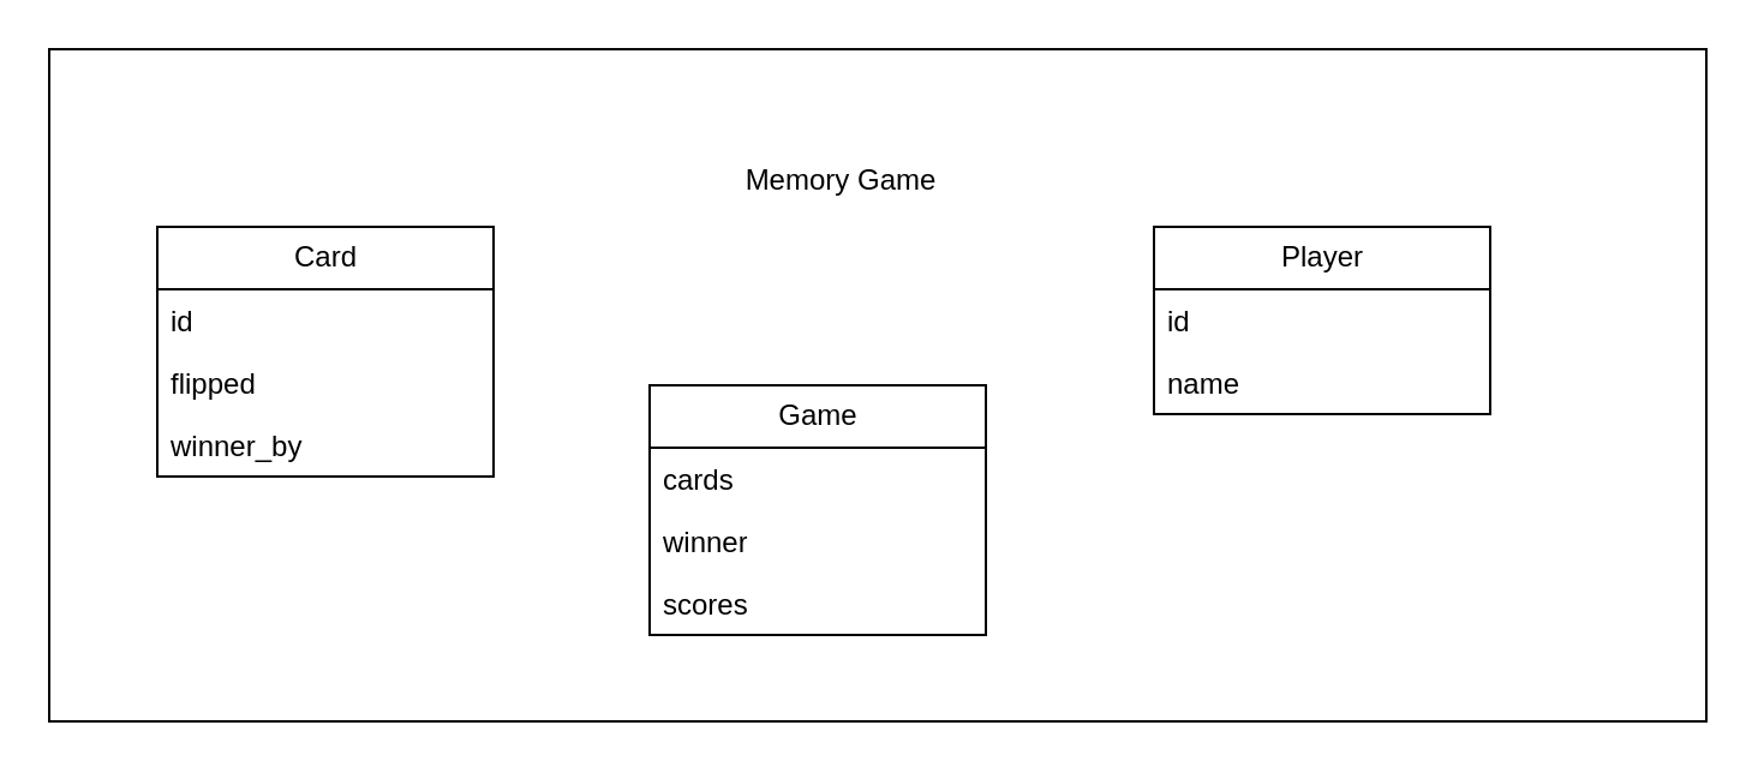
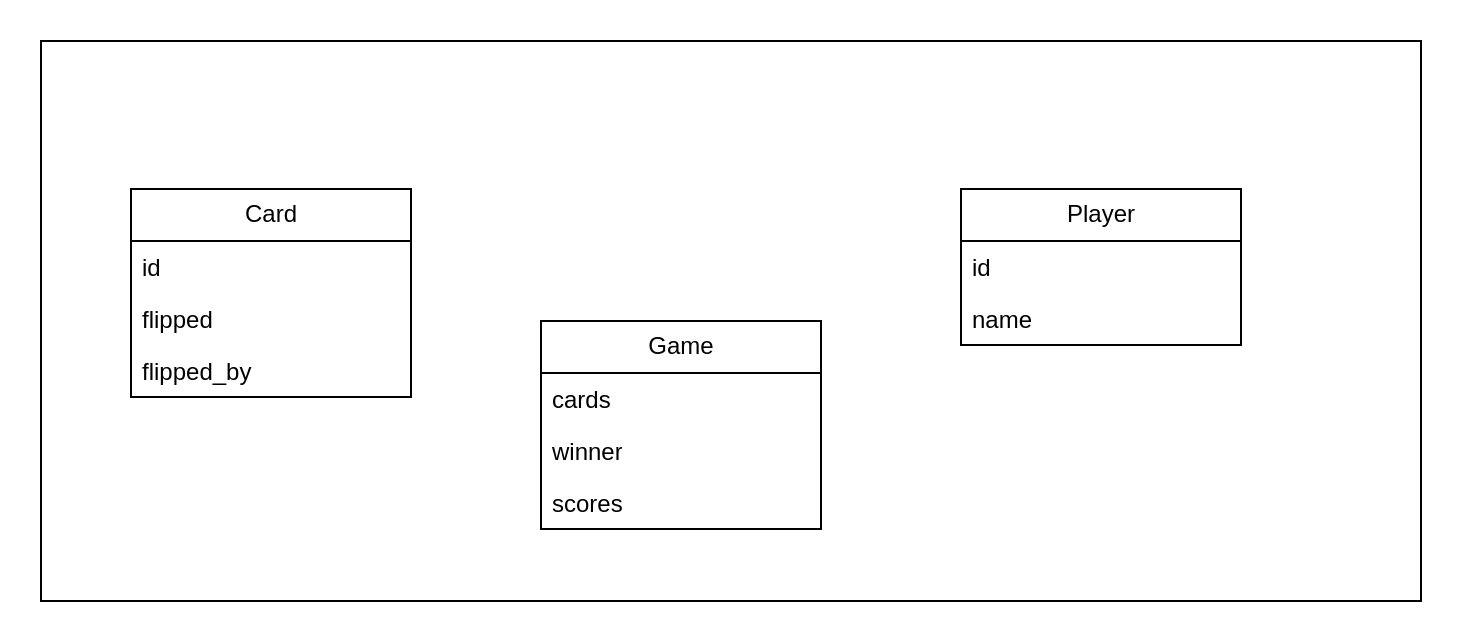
- <mxCell id="3" value="Memory Game" style="text;html=1;strokeColor=none;fillColor=none;align=center;verticalAlign=middle;whiteSpace=wrap;rounded=0;" vertex="1" parent="1"><mxGeometry x="205" y="60" width="290" height="30" as="geometry" /></mxCell>
- <mxCell id="7" value="winner_by" style="text;strokeColor=none;fillColor=none;align=left;verticalAlign=top;spacingLeft=4;spacingRight=4;overflow=hidden;rotatable=0;points=[[0,0.5],[1,0.5]];portConstraint=eastwest;whiteSpace=wrap;html=1;" vertex="1" parent="4"><mxGeometry y="78" width="140" height="26" as="geometry" /></mxCell>
+ <mxCell id="7" value="flipped_by" style="text;strokeColor=none;fillColor=none;align=left;verticalAlign=top;spacingLeft=4;spacingRight=4;overflow=hidden;rotatable=0;points=[[0,0.5],[1,0.5]];portConstraint=eastwest;whiteSpace=wrap;html=1;" vertex="1" parent="4"><mxGeometry y="78" width="140" height="26" as="geometry" /></mxCell>
